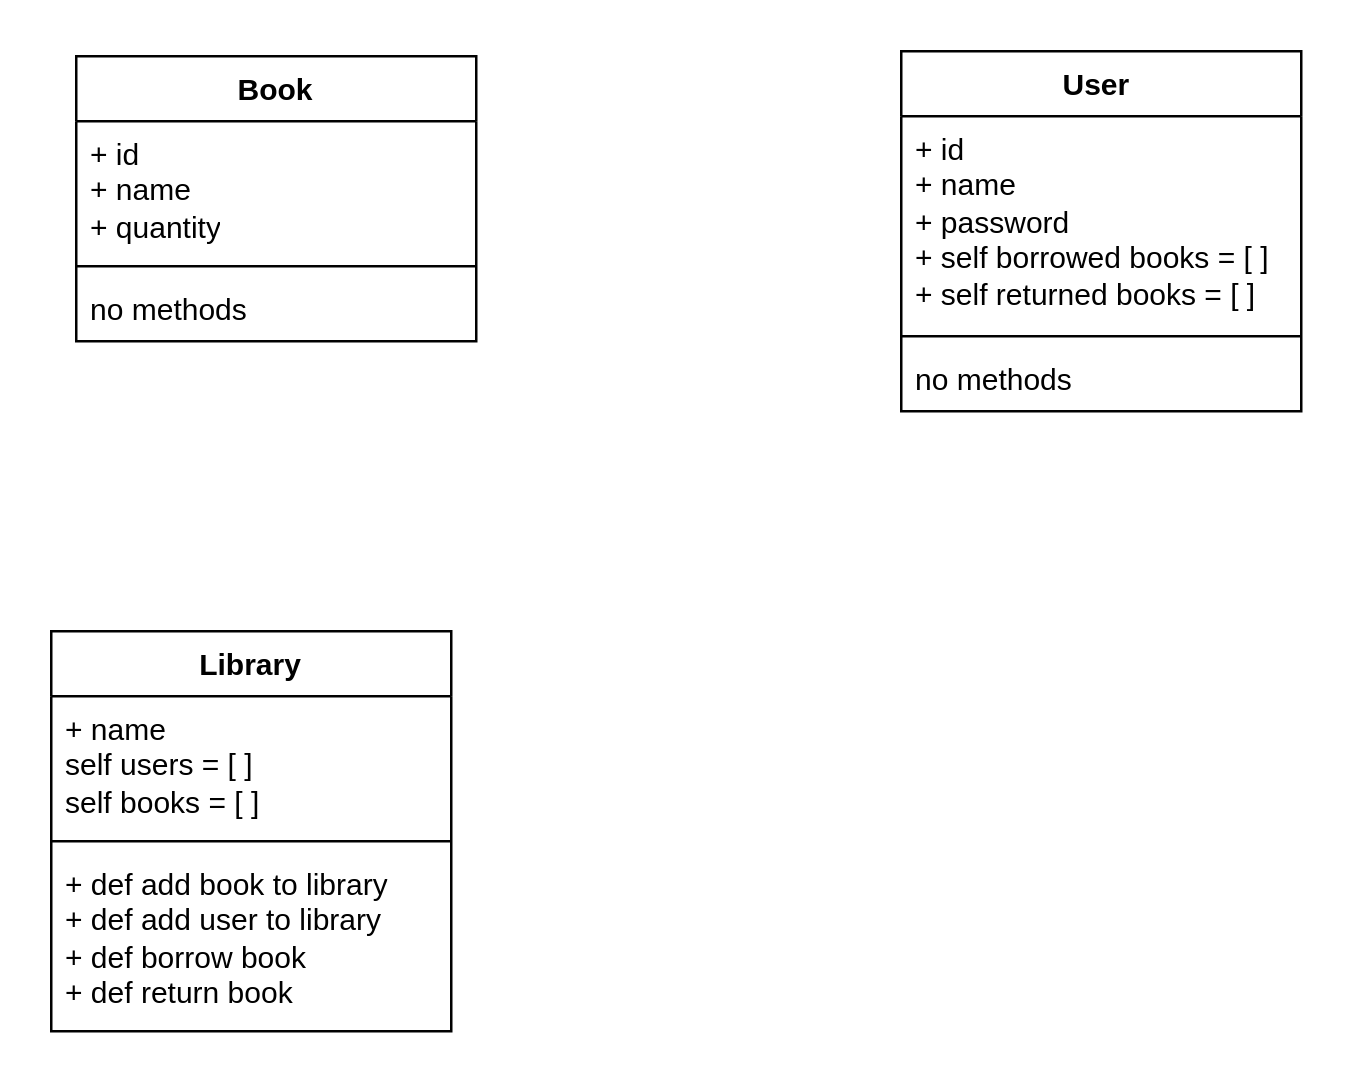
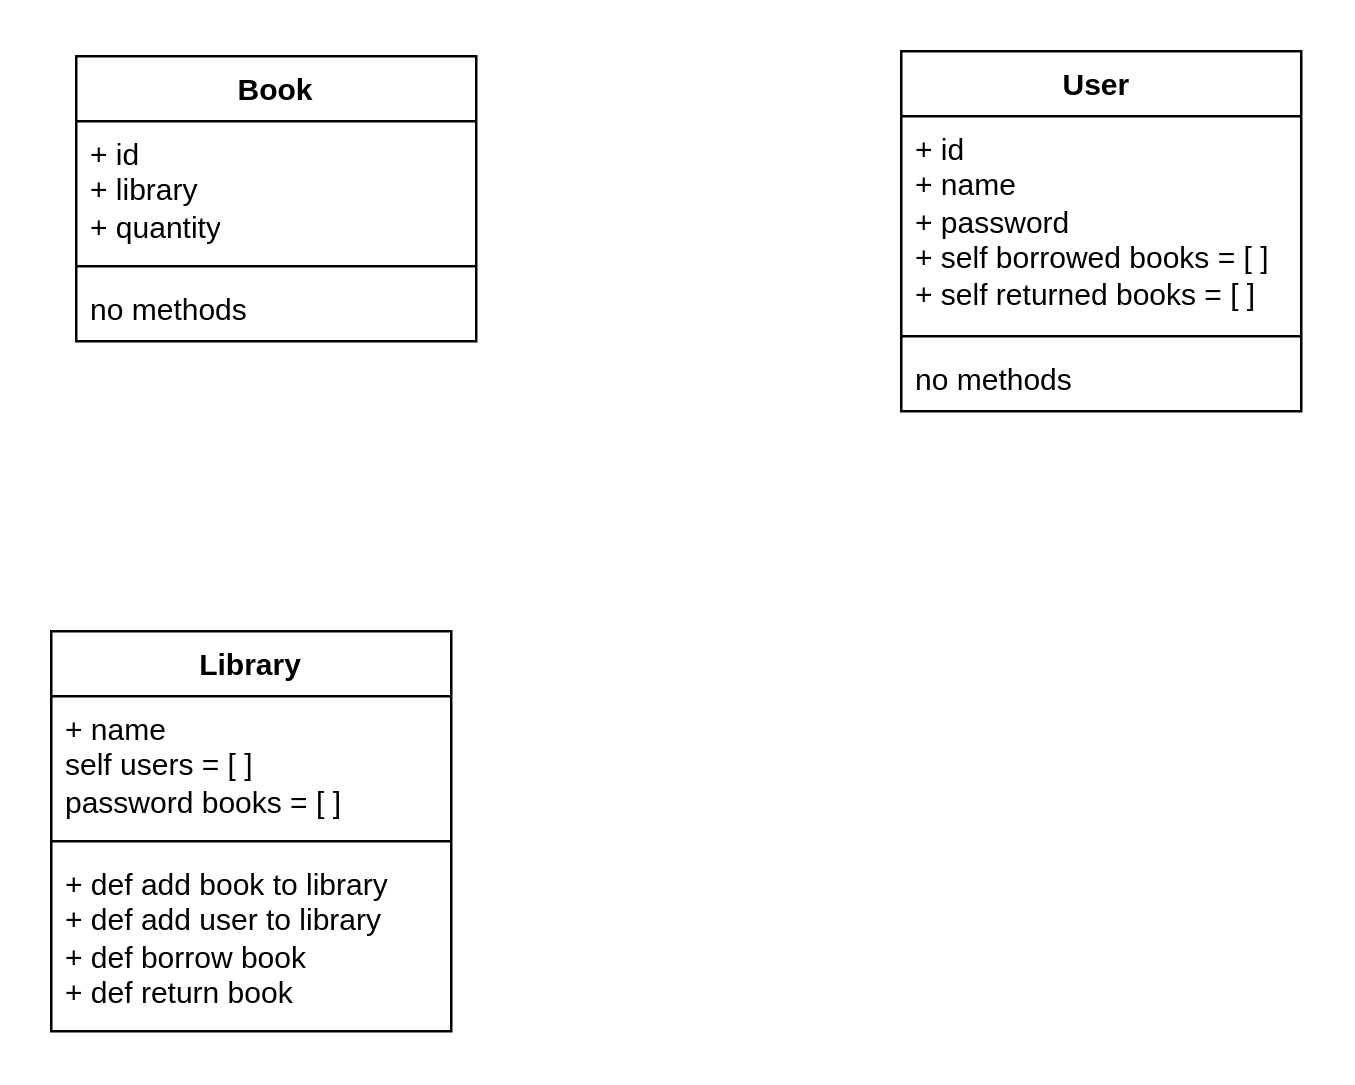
- <mxCell id="3" value="+ id&lt;br&gt;+ name&lt;br&gt;+ quantity" style="text;strokeColor=none;fillColor=none;align=left;verticalAlign=top;spacingLeft=4;spacingRight=4;overflow=hidden;rotatable=0;points=[[0,0.5],[1,0.5]];portConstraint=eastwest;whiteSpace=wrap;html=1;" parent="2" vertex="1"><mxGeometry y="26" width="160" height="54" as="geometry" /></mxCell>
+ <mxCell id="3" value="+ id&lt;br&gt;+ library&lt;br&gt;+ quantity" style="text;strokeColor=none;fillColor=none;align=left;verticalAlign=top;spacingLeft=4;spacingRight=4;overflow=hidden;rotatable=0;points=[[0,0.5],[1,0.5]];portConstraint=eastwest;whiteSpace=wrap;html=1;" parent="2" vertex="1"><mxGeometry y="26" width="160" height="54" as="geometry" /></mxCell>
- <mxCell id="11" value="+ name&lt;br&gt;self users = [ ]&lt;br&gt;self books = [ ]" style="text;strokeColor=none;fillColor=none;align=left;verticalAlign=top;spacingLeft=4;spacingRight=4;overflow=hidden;rotatable=0;points=[[0,0.5],[1,0.5]];portConstraint=eastwest;whiteSpace=wrap;html=1;" parent="10" vertex="1"><mxGeometry y="26" width="160" height="54" as="geometry" /></mxCell>
+ <mxCell id="11" value="+ name&lt;br&gt;self users = [ ]&lt;br&gt;password books = [ ]" style="text;strokeColor=none;fillColor=none;align=left;verticalAlign=top;spacingLeft=4;spacingRight=4;overflow=hidden;rotatable=0;points=[[0,0.5],[1,0.5]];portConstraint=eastwest;whiteSpace=wrap;html=1;" parent="10" vertex="1"><mxGeometry y="26" width="160" height="54" as="geometry" /></mxCell>
